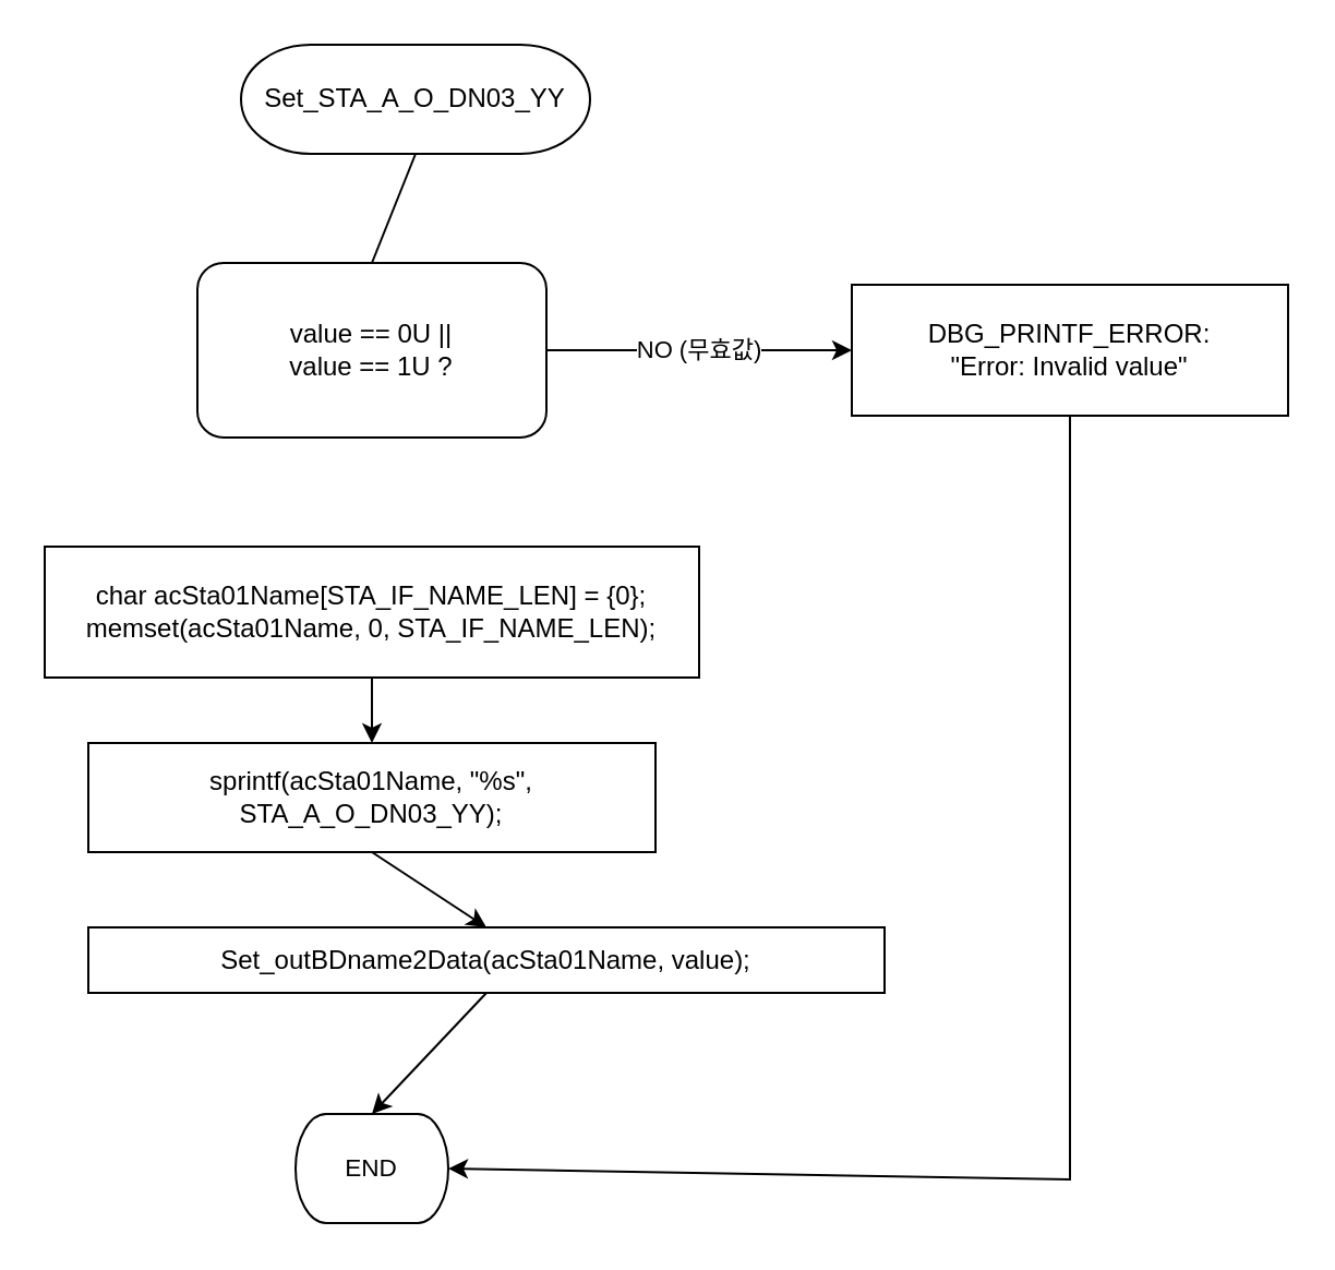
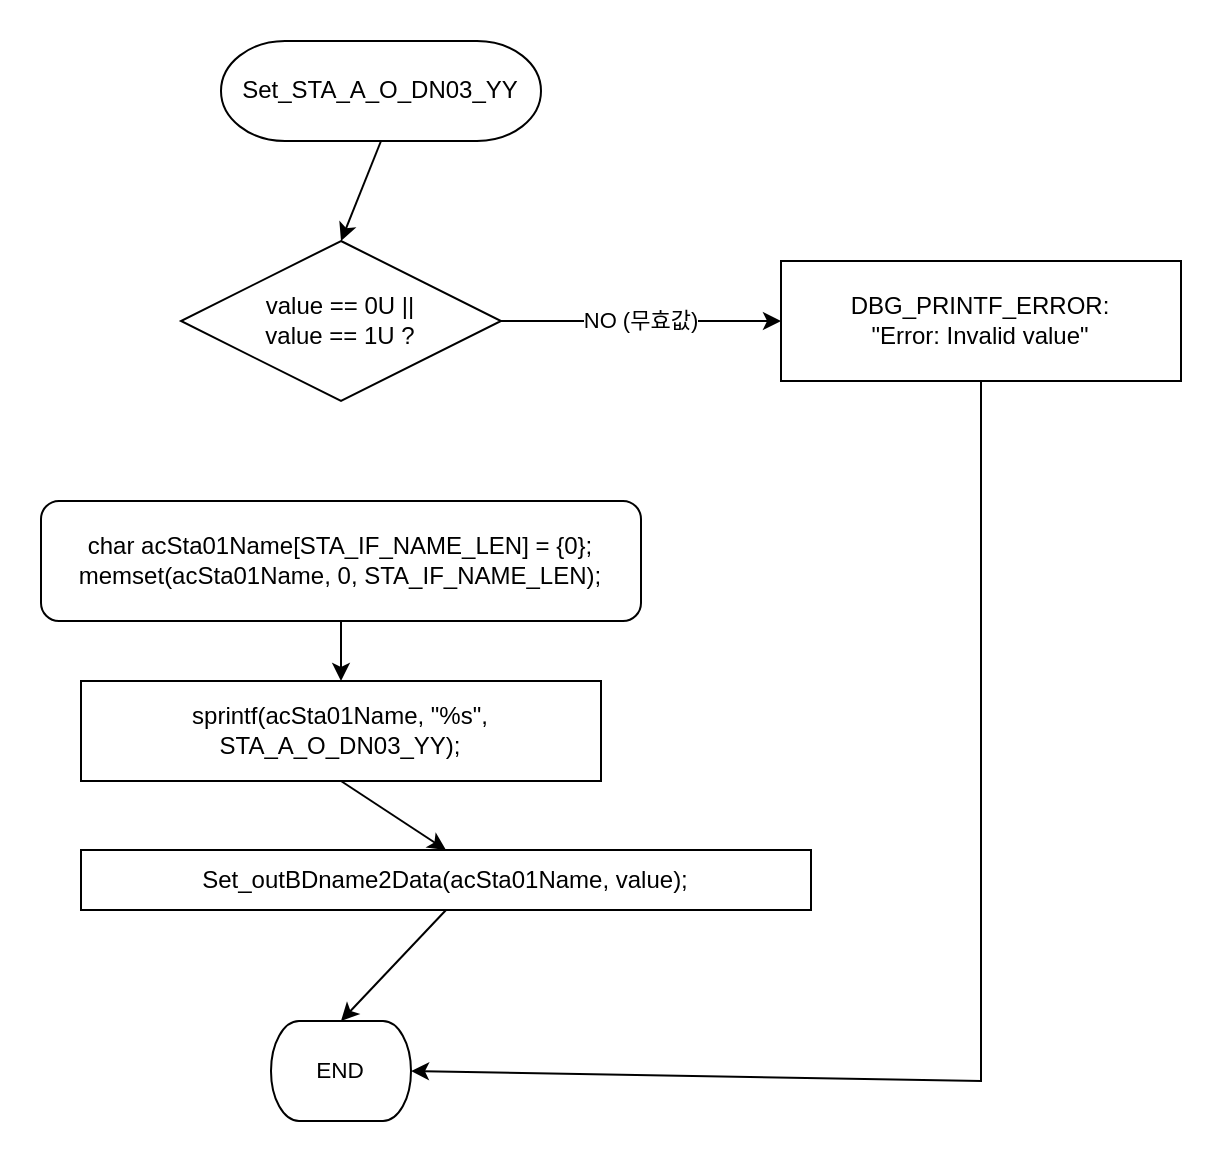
- <mxCell id="7" value="" style="endArrow=none;html=1;rounded=0;exitX=0.5;exitY=1;exitDx=0;exitDy=0;entryX=0.5;entryY=0;entryDx=0;entryDy=0;exitPerimeter=0;" edge="1" parent="1" source="13" target="2"><mxGeometry width="50" height="50" relative="1" as="geometry"><mxPoint x="170" y="80" as="sourcePoint" /><mxPoint x="170" y="120" as="targetPoint" /></mxGeometry></mxCell>
+ <mxCell id="7" value="" style="endArrow=classic;html=1;rounded=0;exitX=0.5;exitY=1;exitDx=0;exitDy=0;entryX=0.5;entryY=0;entryDx=0;entryDy=0;exitPerimeter=0;" edge="1" parent="1" source="13" target="2"><mxGeometry width="50" height="50" relative="1" as="geometry"><mxPoint x="170" y="80" as="sourcePoint" /><mxPoint x="170" y="120" as="targetPoint" /></mxGeometry></mxCell>
- <mxCell id="2" value="value == 0U ||&#10;value == 1U ?" style="whiteSpace=wrap;html=1;strokeWidth=1;fontStyle=0;fillColor=none;strokeColor=#000000;rounded=1;" vertex="1" parent="1"><mxGeometry x="90" y="120" width="160" height="80" as="geometry" /></mxCell>
+ <mxCell id="2" value="value == 0U ||&#10;value == 1U ?" style="rhombus;whiteSpace=wrap;html=1;strokeWidth=1;fontStyle=0;fillColor=none;strokeColor=#000000;" vertex="1" parent="1"><mxGeometry x="90" y="120" width="160" height="80" as="geometry" /></mxCell>
- <mxCell id="3" value="char acSta01Name[STA_IF_NAME_LEN] = {0};&#10;memset(acSta01Name, 0, STA_IF_NAME_LEN);" style="rounded=0;whiteSpace=wrap;html=1;strokeWidth=1;fontStyle=0;fillColor=none;strokeColor=#000000;" vertex="1" parent="1"><mxGeometry x="20" y="250" width="300" height="60" as="geometry" /></mxCell>
+ <mxCell id="3" value="char acSta01Name[STA_IF_NAME_LEN] = {0};&#10;memset(acSta01Name, 0, STA_IF_NAME_LEN);" style="whiteSpace=wrap;html=1;strokeWidth=1;fontStyle=0;fillColor=none;strokeColor=#000000;rounded=1;" vertex="1" parent="1"><mxGeometry x="20" y="250" width="300" height="60" as="geometry" /></mxCell>
